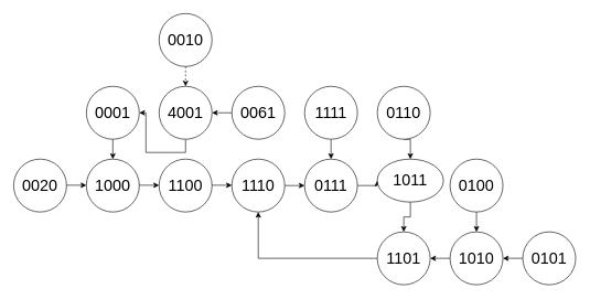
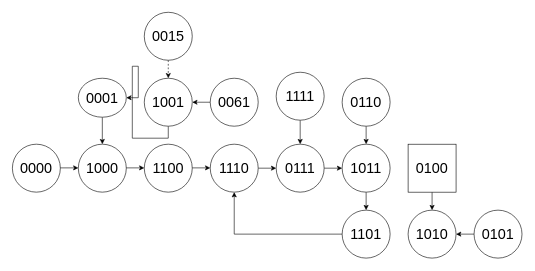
- <mxCell id="20" value="&lt;font style=&quot;font-size: 24px;&quot;&gt;0010&lt;/font&gt;" style="ellipse;whiteSpace=wrap;html=1;aspect=fixed;" vertex="1" parent="1"><mxGeometry x="240" y="20" width="80" height="80" as="geometry" /></mxCell>
+ <mxCell id="20" value="&lt;font style=&quot;font-size: 24px;&quot;&gt;0015&lt;/font&gt;" style="ellipse;whiteSpace=wrap;html=1;aspect=fixed;" vertex="1" parent="1"><mxGeometry x="240" y="20" width="80" height="80" as="geometry" /></mxCell>
- <mxCell id="16" value="&lt;font style=&quot;font-size: 24px;&quot;&gt;0001&lt;/font&gt;" style="ellipse;whiteSpace=wrap;html=1;aspect=fixed;" vertex="1" parent="1"><mxGeometry x="130" y="130" width="80" height="80" as="geometry" /></mxCell>
+ <mxCell id="16" value="&lt;font style=&quot;font-size: 24px;&quot;&gt;0001&lt;/font&gt;" style="ellipse;whiteSpace=wrap;html=1;aspect=fixed;" vertex="1" parent="1"><mxGeometry x="130" y="130" width="80" height="65" as="geometry" /></mxCell>
- <mxCell id="18" value="&lt;font style=&quot;font-size: 24px;&quot;&gt;4001&lt;/font&gt;" style="ellipse;whiteSpace=wrap;html=1;aspect=fixed;" vertex="1" parent="1"><mxGeometry x="240" y="130" width="80" height="80" as="geometry" /></mxCell>
+ <mxCell id="18" value="&lt;font style=&quot;font-size: 24px;&quot;&gt;1001&lt;/font&gt;" style="ellipse;whiteSpace=wrap;html=1;aspect=fixed;" vertex="1" parent="1"><mxGeometry x="240" y="130" width="80" height="80" as="geometry" /></mxCell>
- <mxCell id="24" value="&lt;font style=&quot;font-size: 24px;&quot;&gt;1111&lt;/font&gt;" style="ellipse;whiteSpace=wrap;html=1;aspect=fixed;" vertex="1" parent="1"><mxGeometry x="460" y="130" width="80" height="80" as="geometry" /></mxCell>
+ <mxCell id="24" value="&lt;font style=&quot;font-size: 24px;&quot;&gt;1111&lt;/font&gt;" style="ellipse;whiteSpace=wrap;html=1;aspect=fixed;" vertex="1" parent="1"><mxGeometry x="460" y="120" width="80" height="80" as="geometry" /></mxCell>
- <mxCell id="10" value="&lt;font style=&quot;font-size: 24px;&quot;&gt;1011&lt;/font&gt;" style="ellipse;whiteSpace=wrap;html=1;aspect=fixed;" vertex="1" parent="1"><mxGeometry x="570" y="240" width="100" height="65" as="geometry" /></mxCell>
+ <mxCell id="10" value="&lt;font style=&quot;font-size: 24px;&quot;&gt;1011&lt;/font&gt;" style="ellipse;whiteSpace=wrap;html=1;aspect=fixed;" vertex="1" parent="1"><mxGeometry x="570" y="240" width="80" height="80" as="geometry" /></mxCell>
- <mxCell id="2" value="&lt;font style=&quot;font-size: 24px;&quot;&gt;0020&lt;/font&gt;" style="ellipse;whiteSpace=wrap;html=1;aspect=fixed;" vertex="1" parent="1"><mxGeometry x="20" y="240" width="80" height="80" as="geometry" /></mxCell>
+ <mxCell id="2" value="&lt;font style=&quot;font-size: 24px;&quot;&gt;0000&lt;/font&gt;" style="ellipse;whiteSpace=wrap;html=1;aspect=fixed;" vertex="1" parent="1"><mxGeometry x="20" y="240" width="80" height="80" as="geometry" /></mxCell>
- <mxCell id="14" value="&lt;font style=&quot;font-size: 24px;&quot;&gt;0100&lt;/font&gt;" style="ellipse;whiteSpace=wrap;html=1;aspect=fixed;" vertex="1" parent="1"><mxGeometry x="680" y="240" width="80" height="80" as="geometry" /></mxCell>
+ <mxCell id="14" value="&lt;font style=&quot;font-size: 24px;&quot;&gt;0100&lt;/font&gt;" style="whiteSpace=wrap;html=1;aspect=fixed;rounded=0;" vertex="1" parent="1"><mxGeometry x="680" y="240" width="80" height="80" as="geometry" /></mxCell>
- <mxCell id="27" style="edgeStyle=orthogonalEdgeStyle;rounded=0;orthogonalLoop=1;jettySize=auto;html=1;exitX=0;exitY=0.5;exitDx=0;exitDy=0;entryX=1;entryY=0.5;entryDx=0;entryDy=0;" edge="1" parent="1" source="28" target="26"><mxGeometry relative="1" as="geometry" /></mxCell>
